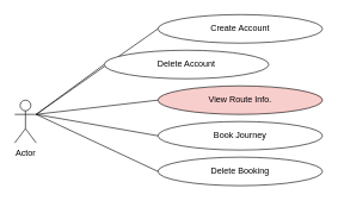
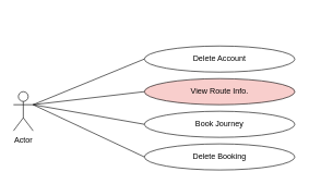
- <mxCell id="11" value="Create Account" style="ellipse;whiteSpace=wrap;html=1;strokeColor=#000000;fillColor=#FFFFFF;" vertex="1" parent="1"><mxGeometry x="220" y="20" width="230" height="40" as="geometry" /></mxCell>
- <mxCell id="3" value="" style="endArrow=none;html=1;rounded=0;entryX=1;entryY=0.333;entryDx=0;entryDy=0;entryPerimeter=0;exitX=0;exitY=0.5;exitDx=0;exitDy=0;" edge="1" parent="1" source="11" target="2"><mxGeometry width="50" height="50" relative="1" as="geometry"><mxPoint x="220" y="60" as="sourcePoint" /><mxPoint x="-120" y="200" as="targetPoint" /></mxGeometry></mxCell>
- <mxCell id="8" value="Delete Account" style="ellipse;whiteSpace=wrap;html=1;strokeColor=#000000;fillColor=#FFFFFF;" vertex="1" parent="1"><mxGeometry x="145" y="70" width="230" height="40" as="geometry" /></mxCell>
+ <mxCell id="8" value="Delete Account" style="ellipse;whiteSpace=wrap;html=1;strokeColor=#000000;fillColor=#FFFFFF;" vertex="1" parent="1"><mxGeometry x="220" y="70" width="230" height="40" as="geometry" /></mxCell>
